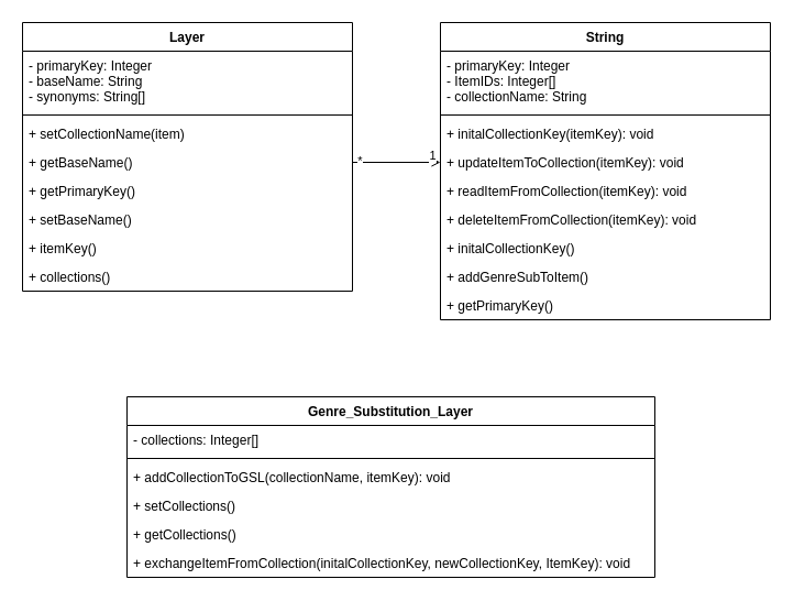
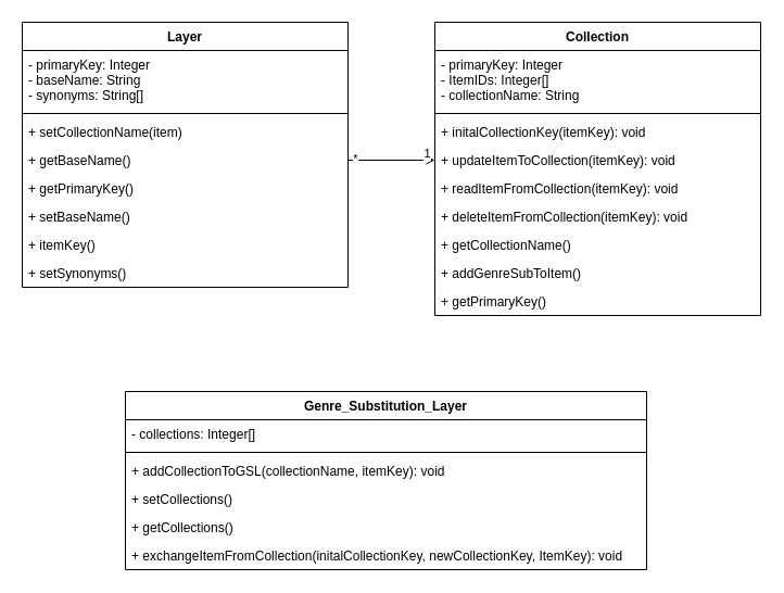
- <mxCell id="9" value="String" style="swimlane;fontStyle=1;align=center;verticalAlign=top;childLayout=stackLayout;horizontal=1;startSize=26;horizontalStack=0;resizeParent=1;resizeParentMax=0;resizeLast=0;collapsible=1;marginBottom=0;" vertex="1" parent="1"><mxGeometry x="400" y="20" width="300" height="270" as="geometry" /></mxCell>
+ <mxCell id="9" value="Collection" style="swimlane;fontStyle=1;align=center;verticalAlign=top;childLayout=stackLayout;horizontal=1;startSize=26;horizontalStack=0;resizeParent=1;resizeParentMax=0;resizeLast=0;collapsible=1;marginBottom=0;" vertex="1" parent="1"><mxGeometry x="400" y="20" width="300" height="270" as="geometry" /></mxCell>
- <mxCell id="16" value="+ initalCollectionKey()" style="text;strokeColor=none;fillColor=none;align=left;verticalAlign=top;spacingLeft=4;spacingRight=4;overflow=hidden;rotatable=0;points=[[0,0.5],[1,0.5]];portConstraint=eastwest;" vertex="1" parent="9"><mxGeometry y="192" width="300" height="26" as="geometry" /></mxCell>
+ <mxCell id="16" value="+ getCollectionName()" style="text;strokeColor=none;fillColor=none;align=left;verticalAlign=top;spacingLeft=4;spacingRight=4;overflow=hidden;rotatable=0;points=[[0,0.5],[1,0.5]];portConstraint=eastwest;" vertex="1" parent="9"><mxGeometry y="192" width="300" height="26" as="geometry" /></mxCell>
- <mxCell id="27" value="+ collections()" style="text;strokeColor=none;fillColor=none;align=left;verticalAlign=top;spacingLeft=4;spacingRight=4;overflow=hidden;rotatable=0;points=[[0,0.5],[1,0.5]];portConstraint=eastwest;" vertex="1" parent="19"><mxGeometry y="218" width="300" height="26" as="geometry" /></mxCell>
+ <mxCell id="27" value="+ setSynonyms()" style="text;strokeColor=none;fillColor=none;align=left;verticalAlign=top;spacingLeft=4;spacingRight=4;overflow=hidden;rotatable=0;points=[[0,0.5],[1,0.5]];portConstraint=eastwest;" vertex="1" parent="19"><mxGeometry y="218" width="300" height="26" as="geometry" /></mxCell>
